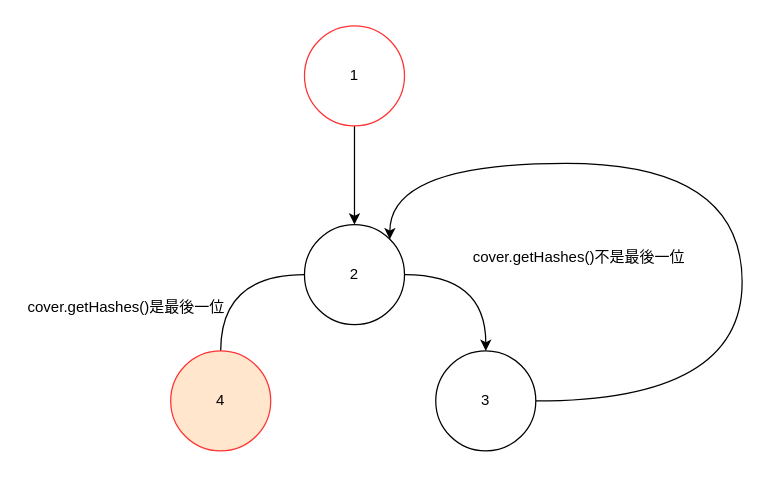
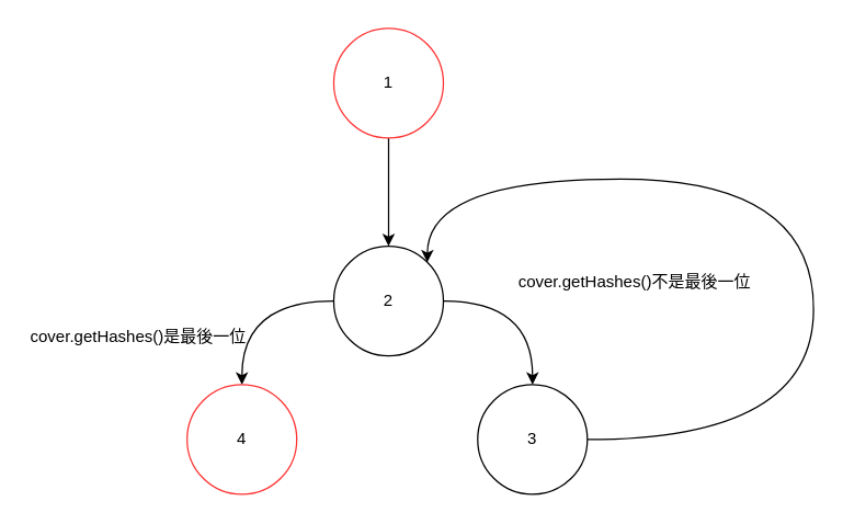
- <mxCell id="5" style="edgeStyle=orthogonalEdgeStyle;curved=1;rounded=0;orthogonalLoop=1;jettySize=auto;html=1;exitX=0;exitY=0.5;exitDx=0;exitDy=0;endArrow=none;" edge="1" parent="1" source="6" target="9"><mxGeometry relative="1" as="geometry" /></mxCell>
+ <mxCell id="5" style="edgeStyle=orthogonalEdgeStyle;curved=1;rounded=0;orthogonalLoop=1;jettySize=auto;html=1;exitX=0;exitY=0.5;exitDx=0;exitDy=0;" edge="1" parent="1" source="6" target="9"><mxGeometry relative="1" as="geometry" /></mxCell>
- <mxCell id="9" value="4" style="ellipse;whiteSpace=wrap;html=1;aspect=fixed;strokeColor=#FF3333;fillColor=#ffe6cc;" vertex="1" parent="1"><mxGeometry x="136" y="280" width="80" height="80" as="geometry" /></mxCell>
+ <mxCell id="9" value="4" style="ellipse;whiteSpace=wrap;html=1;aspect=fixed;strokeColor=#FF3333;" vertex="1" parent="1"><mxGeometry x="136" y="280" width="80" height="80" as="geometry" /></mxCell>
